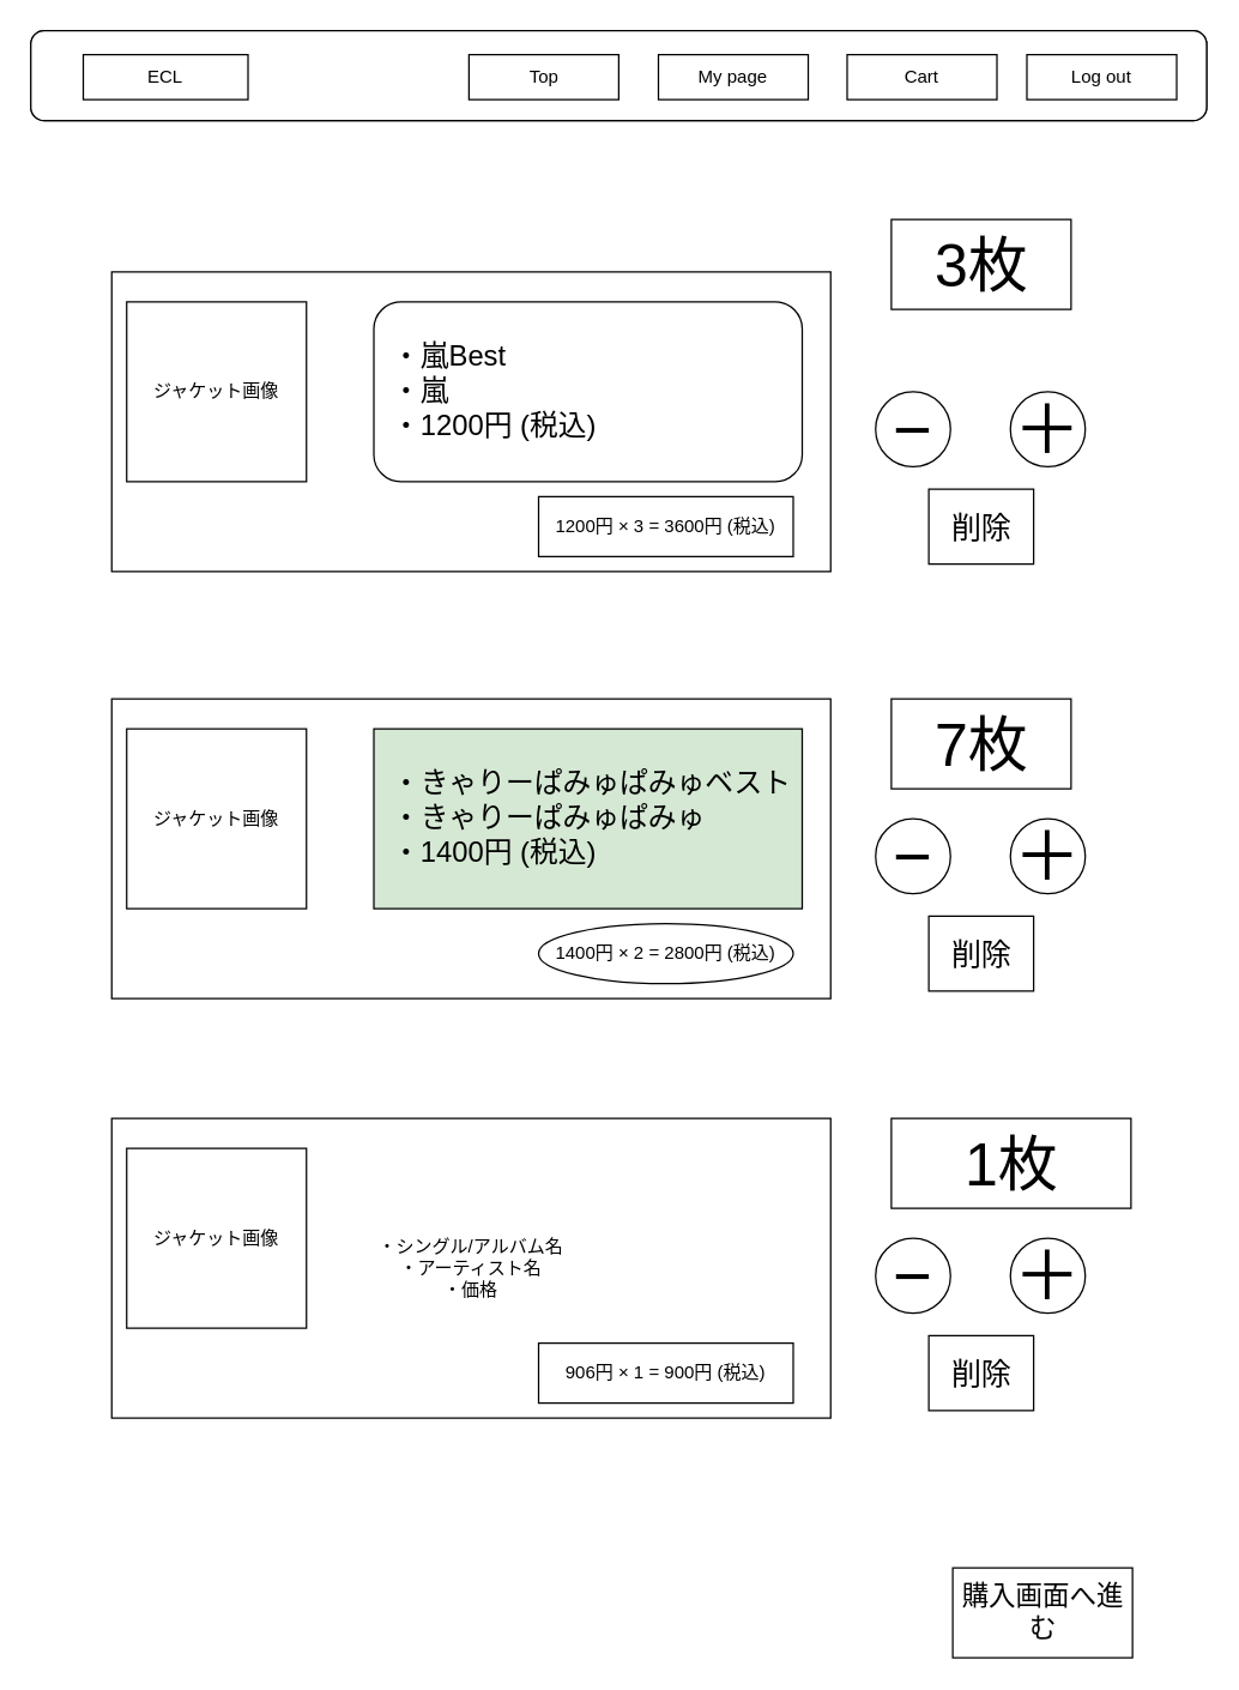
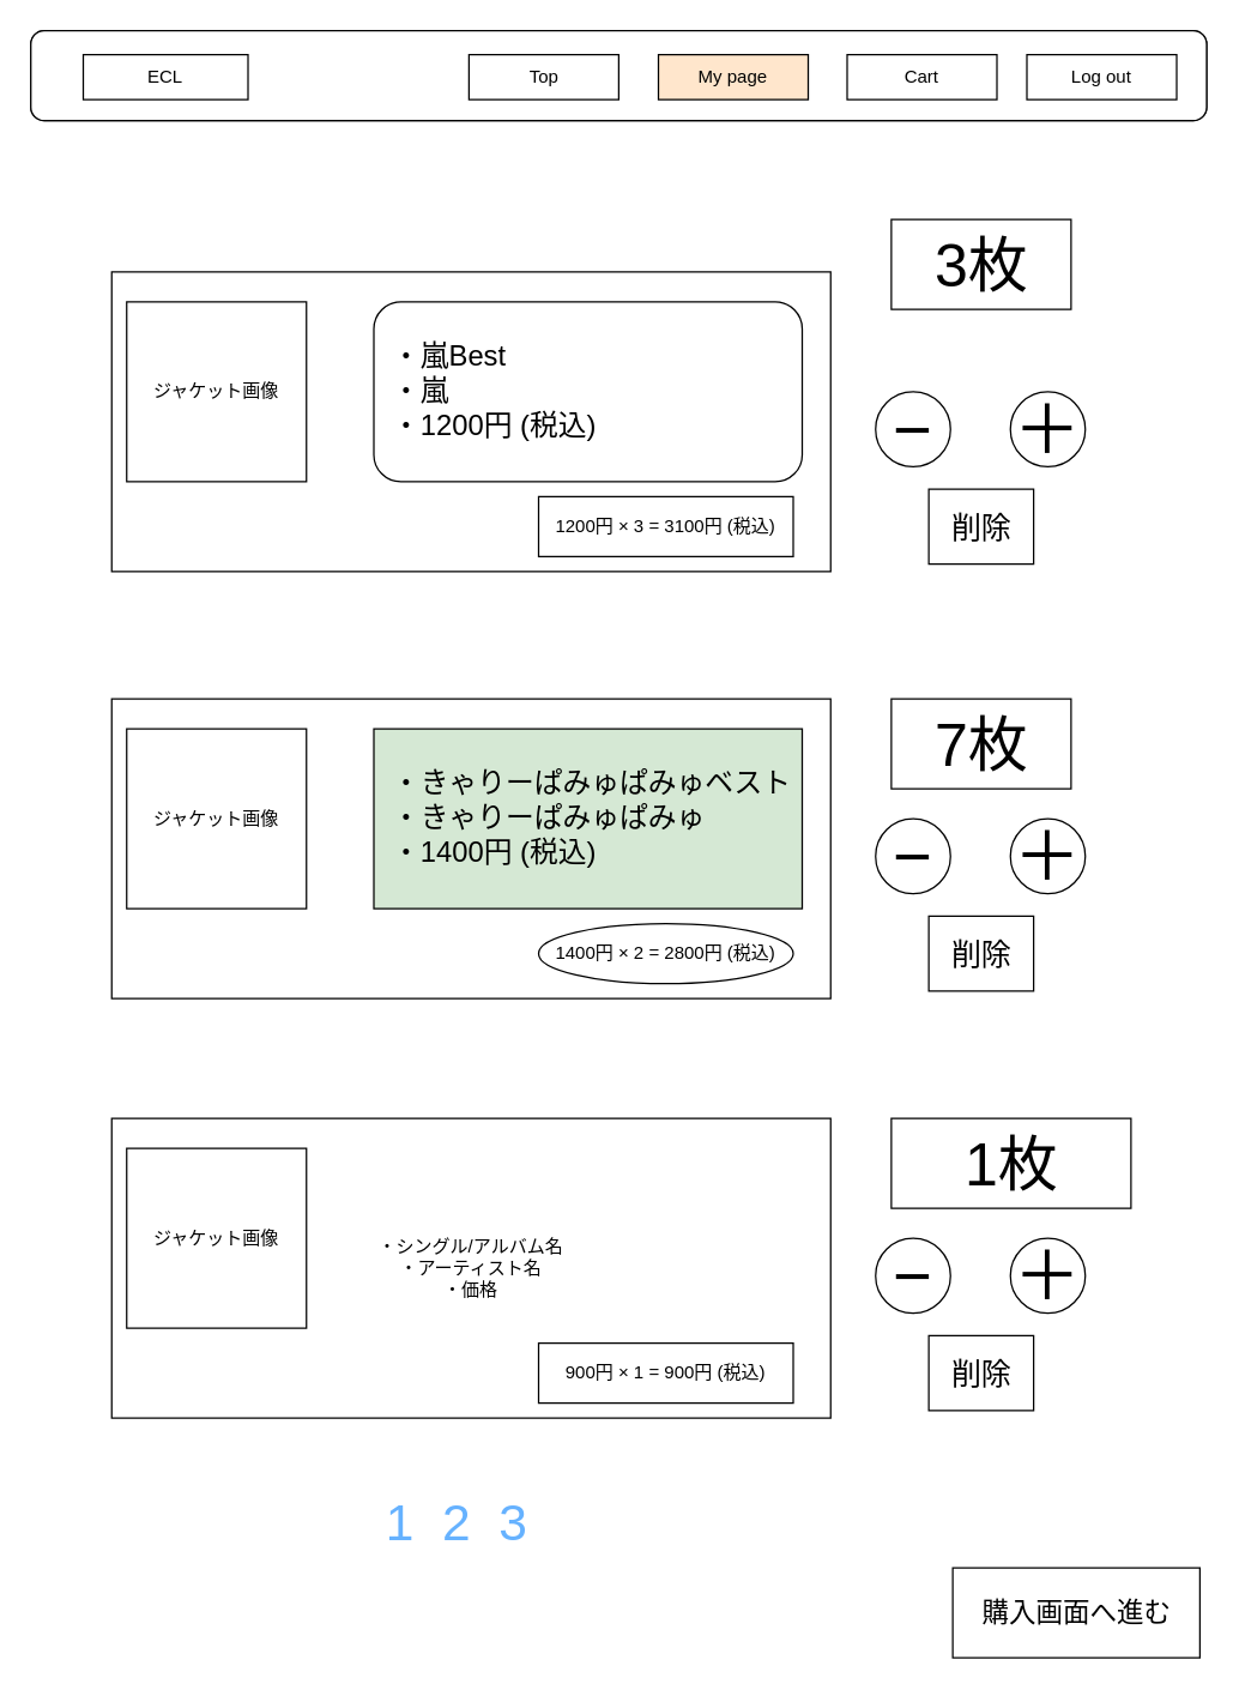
- <mxCell id="20" value="My page" style="rounded=0;whiteSpace=wrap;html=1;" parent="1" vertex="1"><mxGeometry x="439" y="36" width="100" height="30" as="geometry" /></mxCell>
+ <mxCell id="20" value="My page" style="rounded=0;whiteSpace=wrap;html=1;fillColor=#ffe6cc;" parent="1" vertex="1"><mxGeometry x="439" y="36" width="100" height="30" as="geometry" /></mxCell>
- <mxCell id="6" value="1200円 × 3 = 3600円 (税込)" style="rounded=0;whiteSpace=wrap;html=1;" parent="1" vertex="1"><mxGeometry x="359" y="331" width="170" height="40" as="geometry" /></mxCell>
+ <mxCell id="6" value="1200円 × 3 = 3100円 (税込)" style="rounded=0;whiteSpace=wrap;html=1;" parent="1" vertex="1"><mxGeometry x="359" y="331" width="170" height="40" as="geometry" /></mxCell>
- <mxCell id="32" value="906円 × 1 = 900円 (税込)" style="rounded=0;whiteSpace=wrap;html=1;" vertex="1" parent="1"><mxGeometry x="359" y="896" width="170" height="40" as="geometry" /></mxCell>
+ <mxCell id="32" value="900円 × 1 = 900円 (税込)" style="rounded=0;whiteSpace=wrap;html=1;" vertex="1" parent="1"><mxGeometry x="359" y="896" width="170" height="40" as="geometry" /></mxCell>
+ <mxCell id="37" value="&lt;div style=&quot;text-align: center; font-size: 34px;&quot;&gt;&lt;span style=&quot;font-size: 34px;&quot;&gt;1&amp;nbsp; 2&amp;nbsp; 3&amp;nbsp;&amp;nbsp;&lt;/span&gt;&lt;/div&gt;" style="rounded=0;whiteSpace=wrap;html=1;align=center;fontSize=34;fillColor=none;strokeColor=none;fontColor=#66B2FF;" vertex="1" parent="1"><mxGeometry x="254" y="986" width="120" height="60" as="geometry" /></mxCell>
- <mxCell id="14" value="&lt;font style=&quot;font-size: 18px&quot;&gt;購入画面へ進む&lt;/font&gt;" style="rounded=0;whiteSpace=wrap;html=1;" parent="1" vertex="1"><mxGeometry x="635.5" y="1046" width="120" height="60" as="geometry" /></mxCell>
+ <mxCell id="14" value="&lt;font style=&quot;font-size: 18px&quot;&gt;購入画面へ進む&lt;/font&gt;" style="rounded=0;whiteSpace=wrap;html=1;" parent="1" vertex="1"><mxGeometry x="635.5" y="1046" width="165" height="60" as="geometry" /></mxCell>
